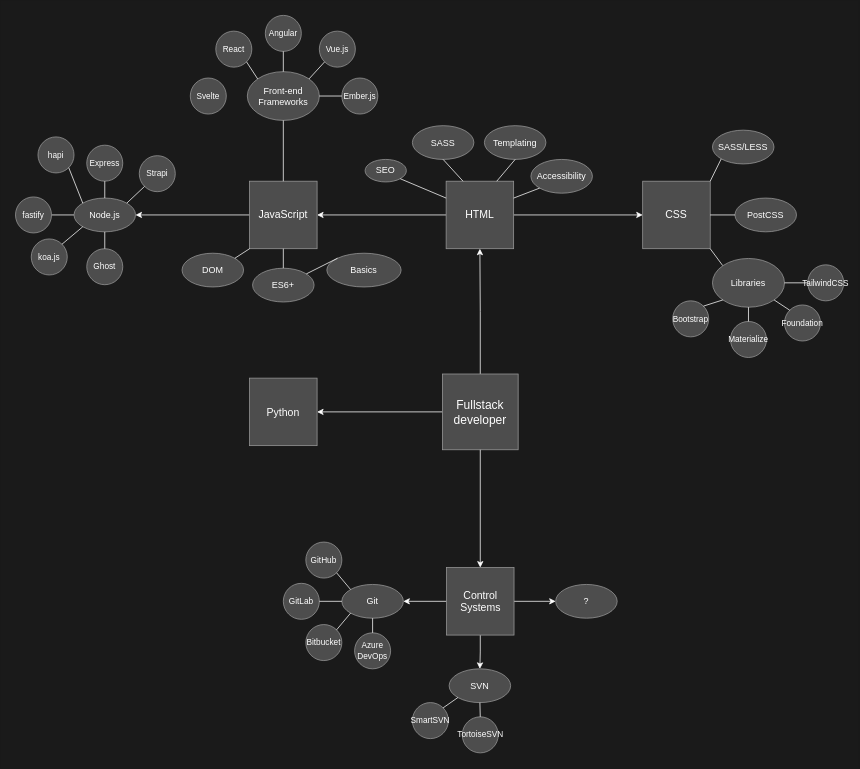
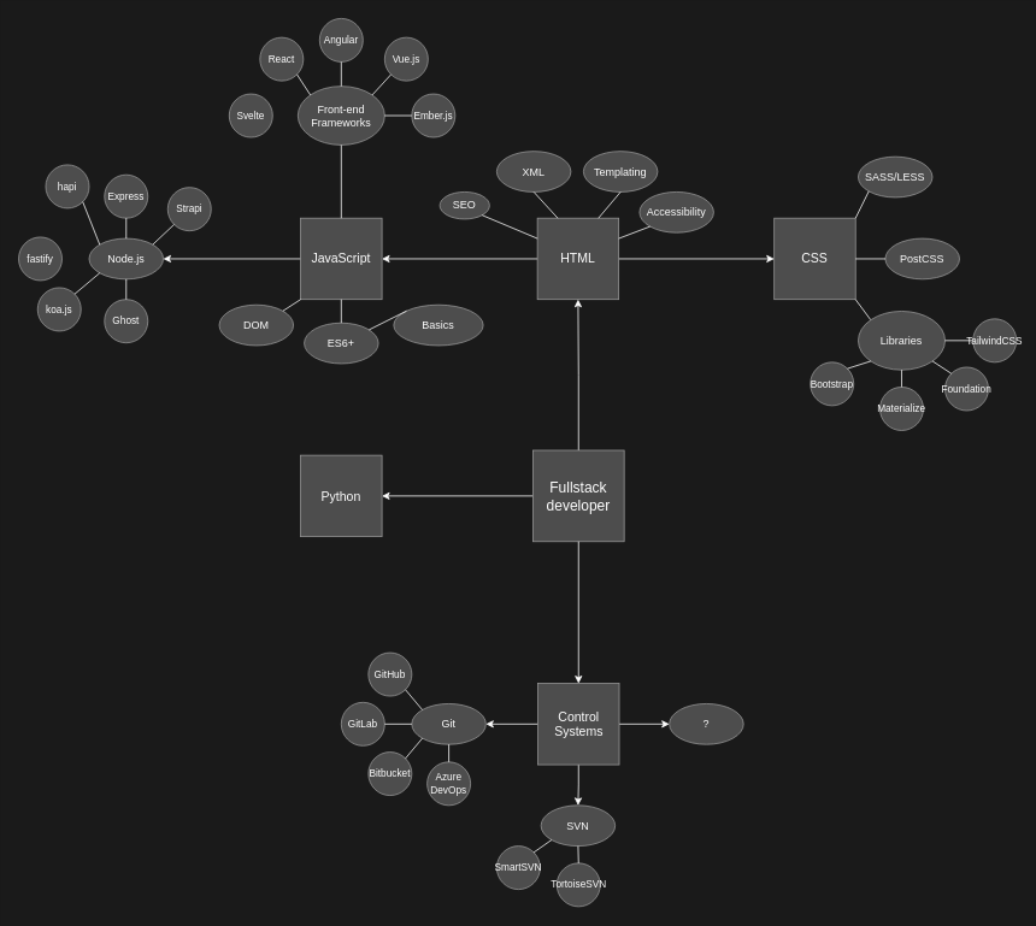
- <mxCell id="48" value="SASS" style="ellipse;whiteSpace=wrap;html=1;fontColor=#FFFFFF;strokeColor=#999999;fillColor=#4D4D4D;" vertex="1" parent="1"><mxGeometry x="549" y="167" width="82" height="45" as="geometry" /></mxCell>
+ <mxCell id="48" value="XML" style="ellipse;whiteSpace=wrap;html=1;fontColor=#FFFFFF;strokeColor=#999999;fillColor=#4D4D4D;" vertex="1" parent="1"><mxGeometry x="549" y="167" width="82" height="45" as="geometry" /></mxCell>
- <mxCell id="51" value="" style="endArrow=none;html=1;fontSize=11;fontColor=#FFFFFF;strokeColor=#FFFFFF;exitX=0;exitY=0.5;exitDx=0;exitDy=0;entryX=1;entryY=0.5;entryDx=0;entryDy=0;" edge="1" parent="1" source="52" target="55"><mxGeometry width="50" height="50" relative="1" as="geometry"><mxPoint x="692" y="431" as="sourcePoint" /><mxPoint x="642" y="481" as="targetPoint" /></mxGeometry></mxCell>
